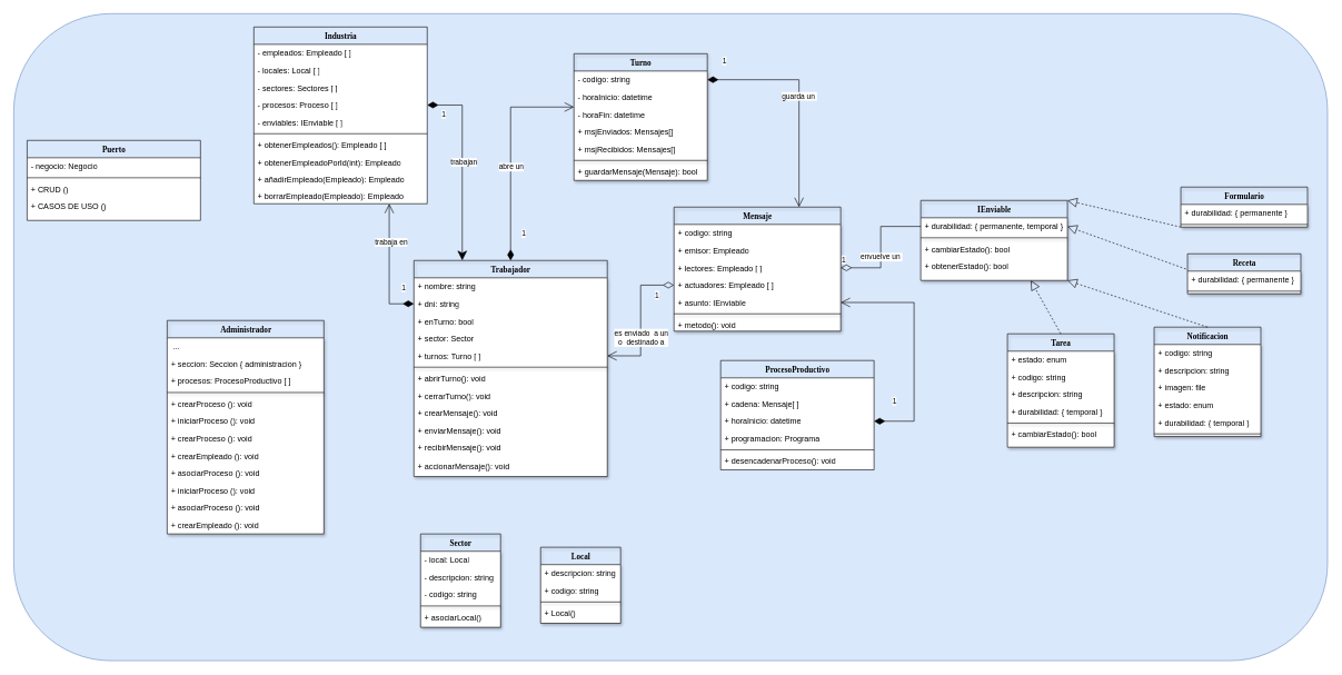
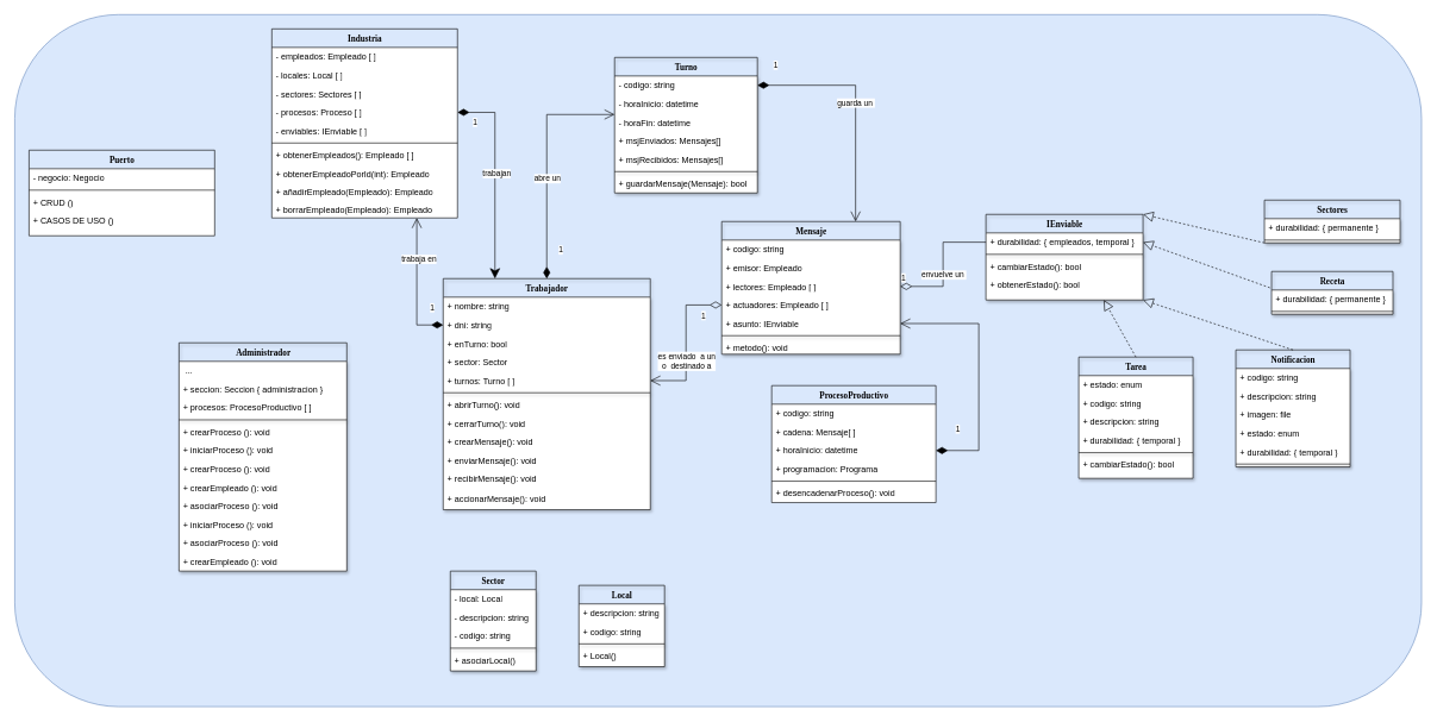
- <mxCell id="96" value="Formulario" style="swimlane;html=1;fontStyle=1;align=center;verticalAlign=top;childLayout=stackLayout;horizontal=1;startSize=26;horizontalStack=0;resizeParent=1;resizeLast=0;collapsible=1;marginBottom=0;swimlaneFillColor=#ffffff;rounded=0;shadow=1;comic=0;labelBackgroundColor=none;strokeWidth=1;fillColor=none;fontFamily=Verdana;fontSize=12" vertex="1" parent="1"><mxGeometry x="1770" y="280" width="190" height="60" as="geometry"><mxRectangle x="370" y="160" width="90" height="30" as="alternateBounds" /></mxGeometry></mxCell>
+ <mxCell id="96" value="Sectores" style="swimlane;html=1;fontStyle=1;align=center;verticalAlign=top;childLayout=stackLayout;horizontal=1;startSize=26;horizontalStack=0;resizeParent=1;resizeLast=0;collapsible=1;marginBottom=0;swimlaneFillColor=#ffffff;rounded=0;shadow=1;comic=0;labelBackgroundColor=none;strokeWidth=1;fillColor=none;fontFamily=Verdana;fontSize=12" vertex="1" parent="1"><mxGeometry x="1770" y="280" width="190" height="60" as="geometry"><mxRectangle x="370" y="160" width="90" height="30" as="alternateBounds" /></mxGeometry></mxCell>
- <mxCell id="92" value="+ durabilidad: { permanente, temporal }" style="text;html=1;strokeColor=none;fillColor=none;align=left;verticalAlign=top;spacingLeft=4;spacingRight=4;whiteSpace=wrap;overflow=hidden;rotatable=0;points=[[0,0.5],[1,0.5]];portConstraint=eastwest;shadow=1;" vertex="1" parent="91"><mxGeometry y="26" width="220" height="26" as="geometry" /></mxCell>
+ <mxCell id="92" value="+ durabilidad: { empleados, temporal }" style="text;html=1;strokeColor=none;fillColor=none;align=left;verticalAlign=top;spacingLeft=4;spacingRight=4;whiteSpace=wrap;overflow=hidden;rotatable=0;points=[[0,0.5],[1,0.5]];portConstraint=eastwest;shadow=1;" vertex="1" parent="91"><mxGeometry y="26" width="220" height="26" as="geometry" /></mxCell>
